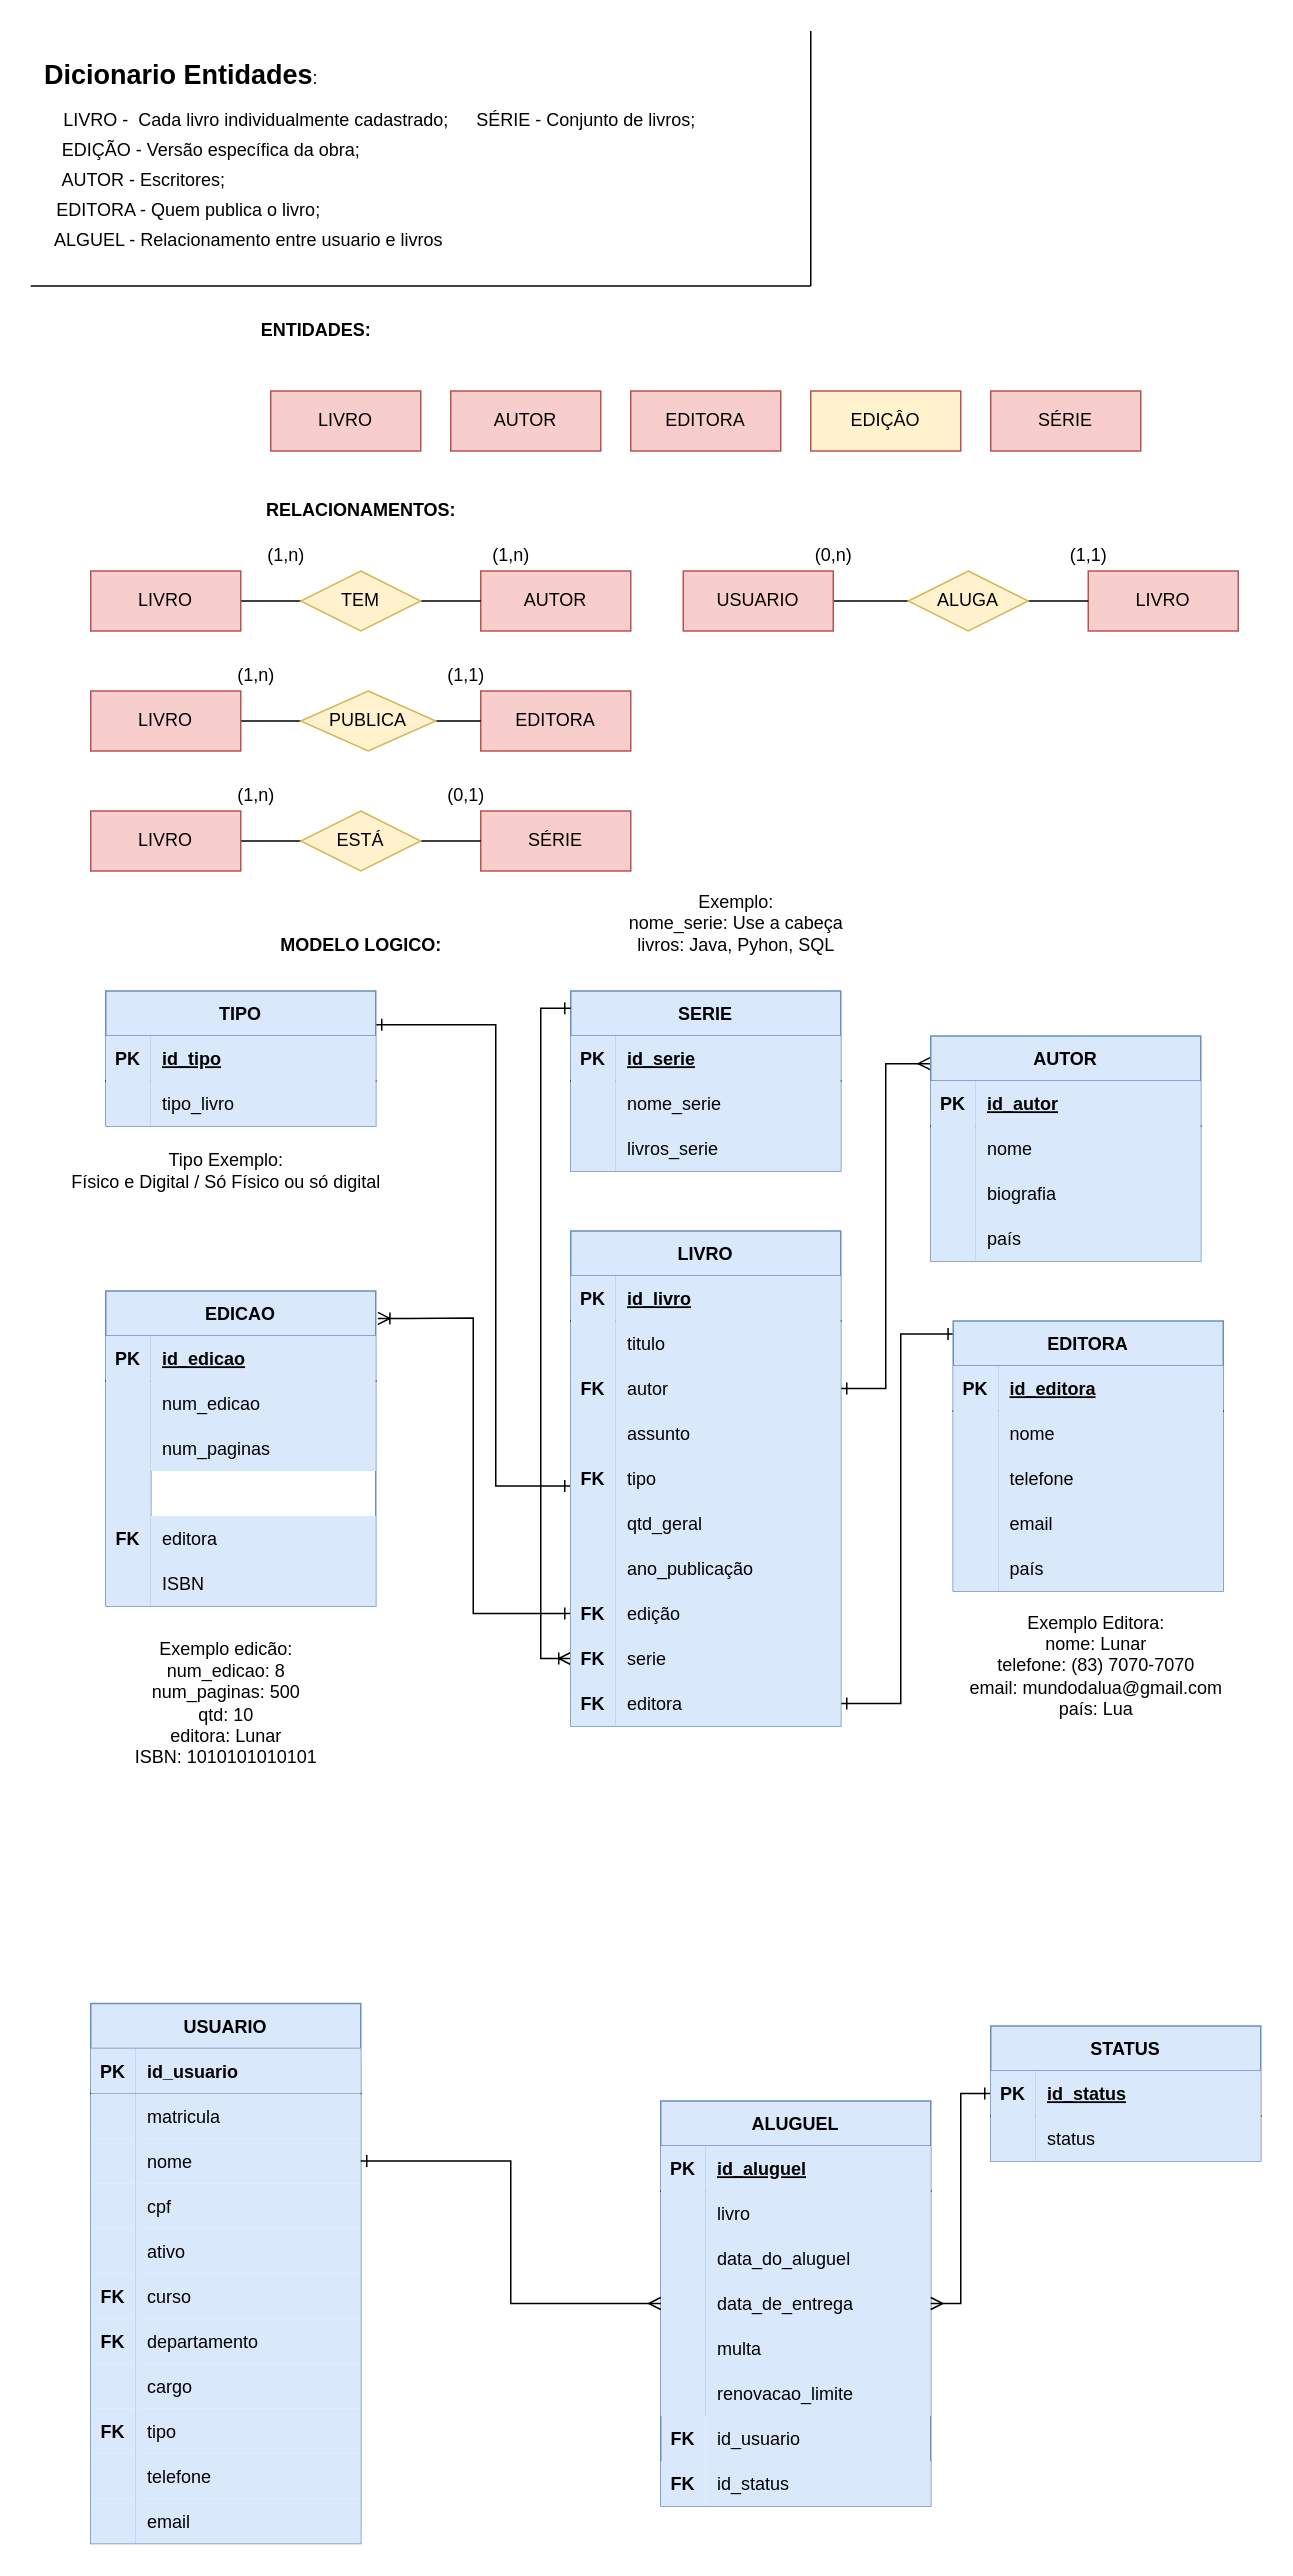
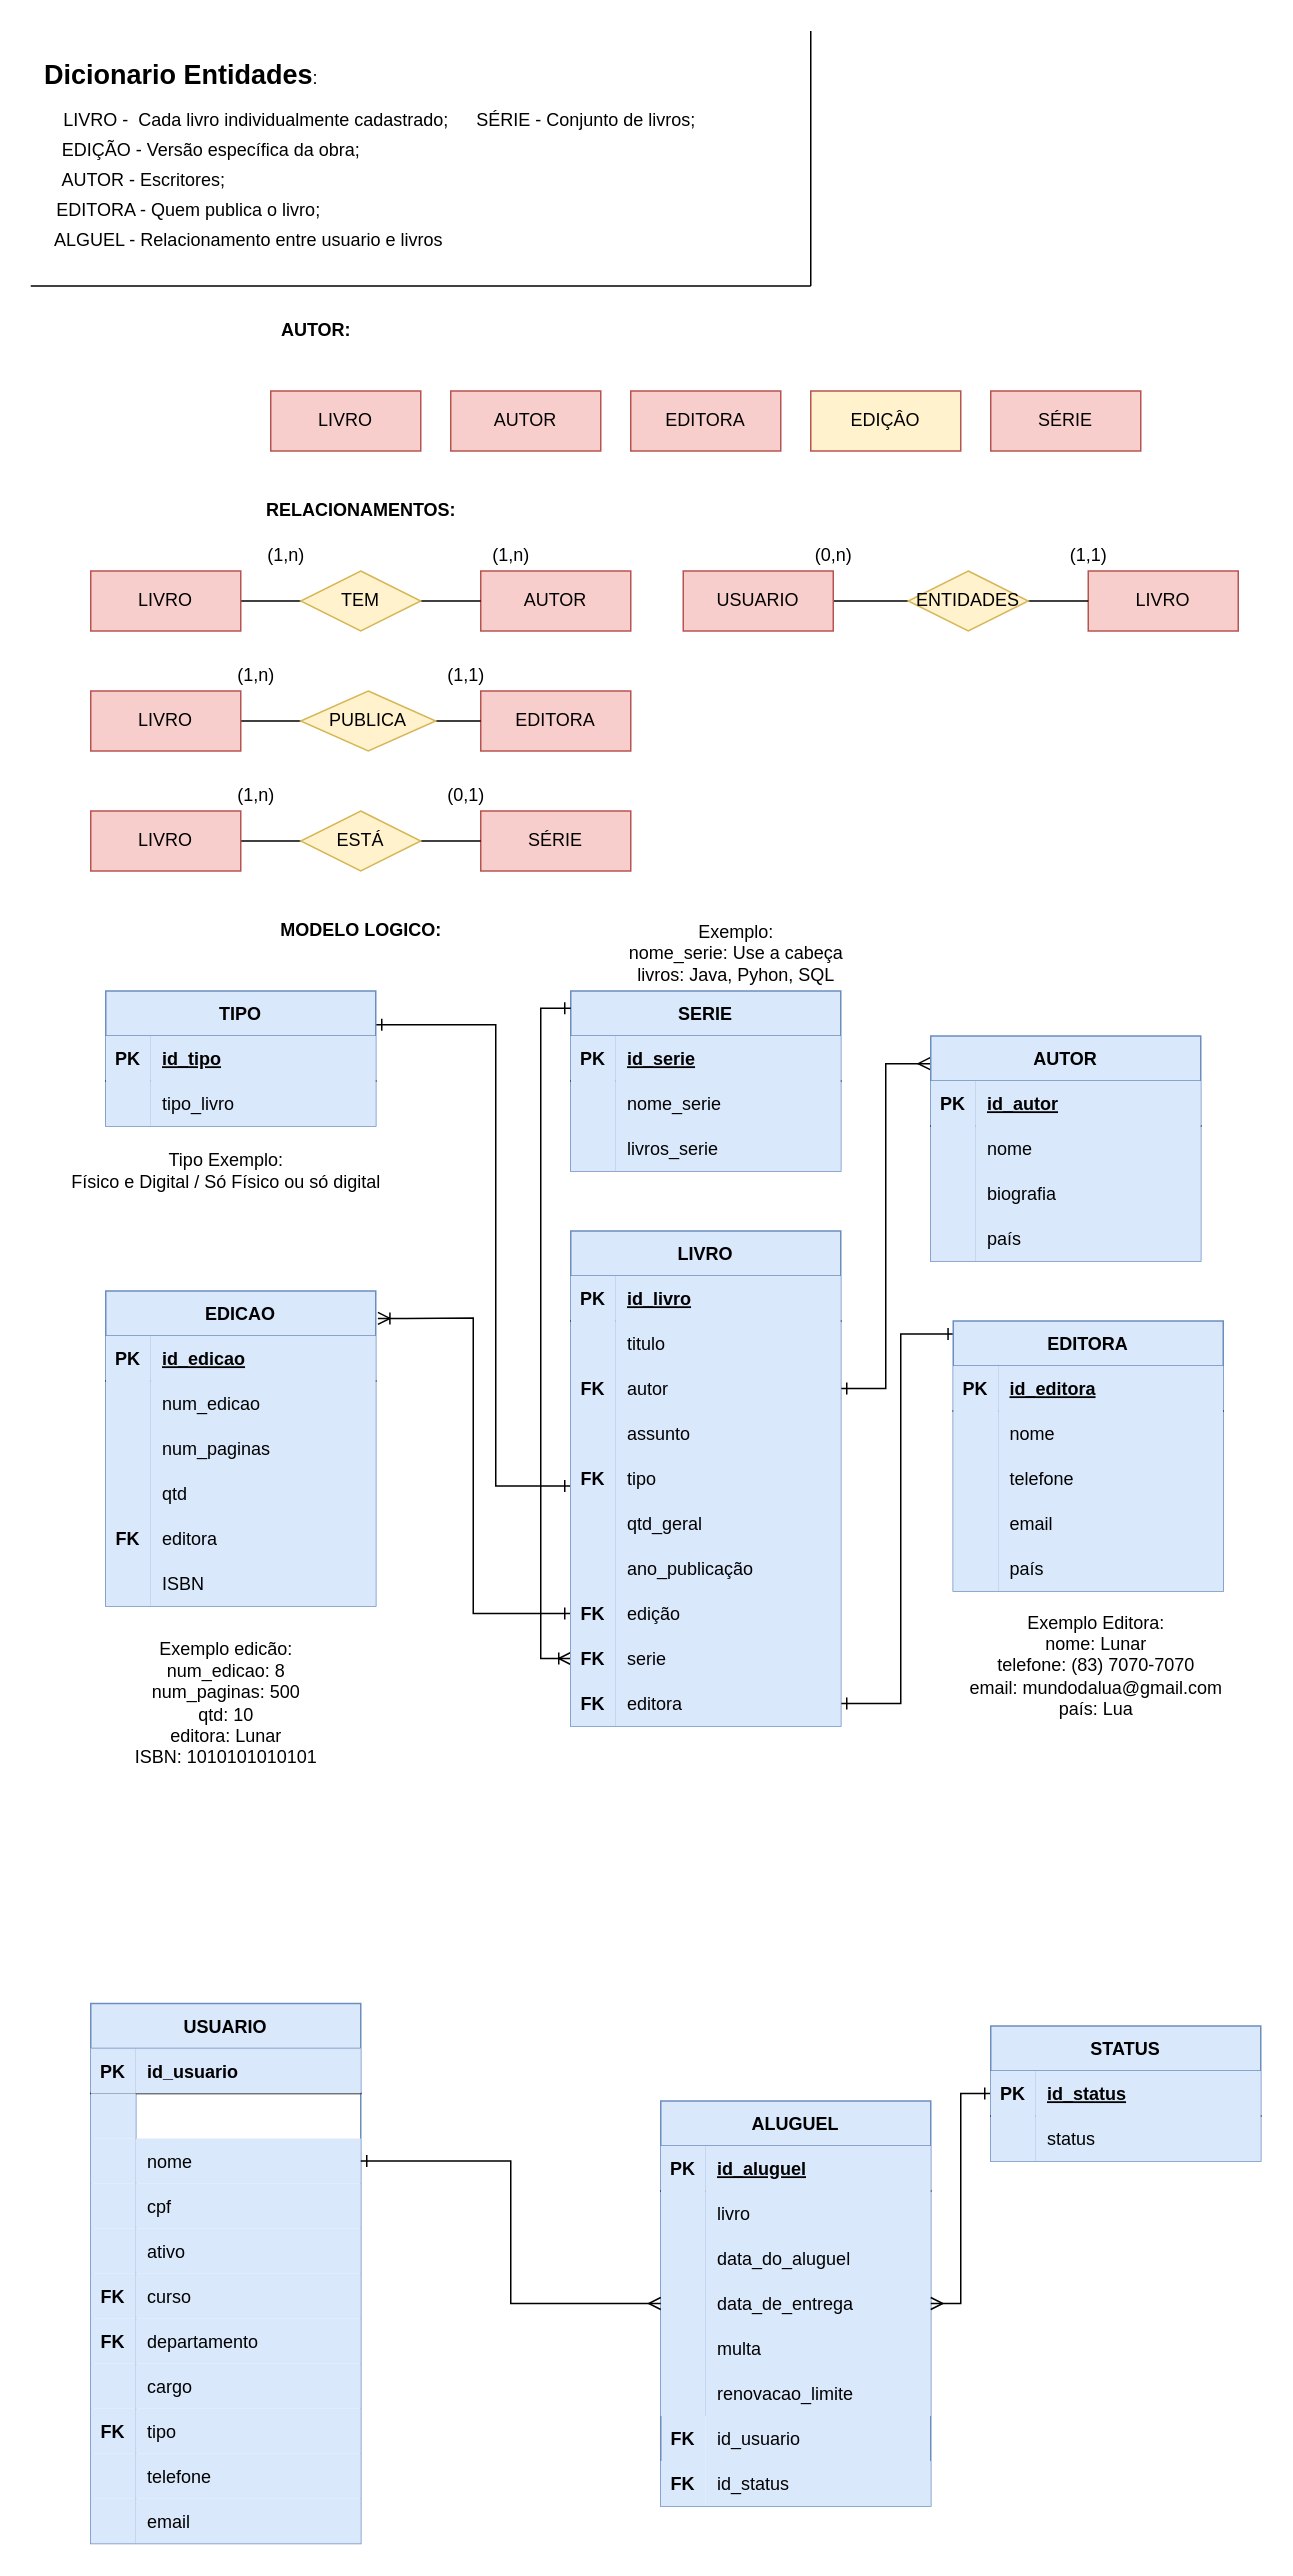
- <mxCell id="34" value="&lt;b&gt;ENTIDADES:&lt;/b&gt;" style="text;html=1;align=center;verticalAlign=middle;resizable=0;points=[];autosize=1;" parent="1" vertex="1"><mxGeometry x="170" y="210" width="80" height="20" as="geometry" /></mxCell>
+ <mxCell id="34" value="&lt;b&gt;AUTOR:&lt;/b&gt;" style="text;html=1;align=center;verticalAlign=middle;resizable=0;points=[];autosize=1;" parent="1" vertex="1"><mxGeometry x="170" y="210" width="80" height="20" as="geometry" /></mxCell>
- <mxCell id="204" value="ALUGA" style="shape=rhombus;perimeter=rhombusPerimeter;whiteSpace=wrap;html=1;align=center;fillColor=#fff2cc;strokeColor=#d6b656;" parent="1" vertex="1"><mxGeometry x="605" y="380" width="80" height="40" as="geometry" /></mxCell>
+ <mxCell id="204" value="ENTIDADES" style="shape=rhombus;perimeter=rhombusPerimeter;whiteSpace=wrap;html=1;align=center;fillColor=#fff2cc;strokeColor=#d6b656;" parent="1" vertex="1"><mxGeometry x="605" y="380" width="80" height="40" as="geometry" /></mxCell>
- <mxCell id="57" value="Exemplo:&lt;br&gt;nome_serie: Use a cabeça&lt;br&gt;livros: Java, Pyhon, SQL" style="text;html=1;align=center;verticalAlign=middle;resizable=0;points=[];autosize=1;" parent="1" vertex="1"><mxGeometry x="410" y="590" width="160" height="50" as="geometry" /></mxCell>
+ <mxCell id="57" value="Exemplo:&lt;br&gt;nome_serie: Use a cabeça&lt;br&gt;livros: Java, Pyhon, SQL" style="text;html=1;align=center;verticalAlign=middle;resizable=0;points=[];autosize=1;" parent="1" vertex="1"><mxGeometry x="410" y="610" width="160" height="50" as="geometry" /></mxCell>
- <mxCell id="44" value="&lt;b&gt;MODELO LOGICO:&lt;/b&gt;" style="text;html=1;align=center;verticalAlign=middle;resizable=0;points=[];autosize=1;" parent="1" vertex="1"><mxGeometry x="180" y="620" width="120" height="20" as="geometry" /></mxCell>
+ <mxCell id="44" value="&lt;b&gt;MODELO LOGICO:&lt;/b&gt;" style="text;html=1;align=center;verticalAlign=middle;resizable=0;points=[];autosize=1;" parent="1" vertex="1"><mxGeometry x="180" y="610" width="120" height="20" as="geometry" /></mxCell>
+ <mxCell id="137" value="qtd" style="shape=partialRectangle;connectable=0;fillColor=#dae8fc;top=0;left=0;bottom=0;right=0;align=left;spacingLeft=6;overflow=hidden;strokeColor=#6c8ebf;" parent="135" vertex="1"><mxGeometry x="30" width="150" height="30" as="geometry" /></mxCell>
- <mxCell id="152" value="matricula" style="shape=partialRectangle;connectable=0;fillColor=#dae8fc;top=0;left=0;bottom=0;right=0;align=left;spacingLeft=6;overflow=hidden;strokeColor=#6c8ebf;" parent="150" vertex="1"><mxGeometry x="30" width="150" height="30" as="geometry" /></mxCell>
